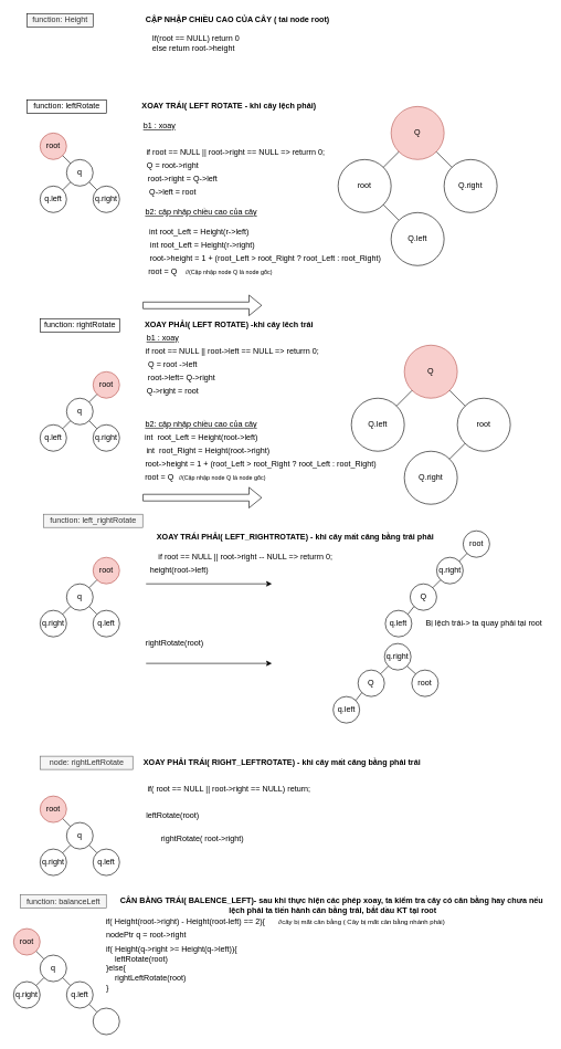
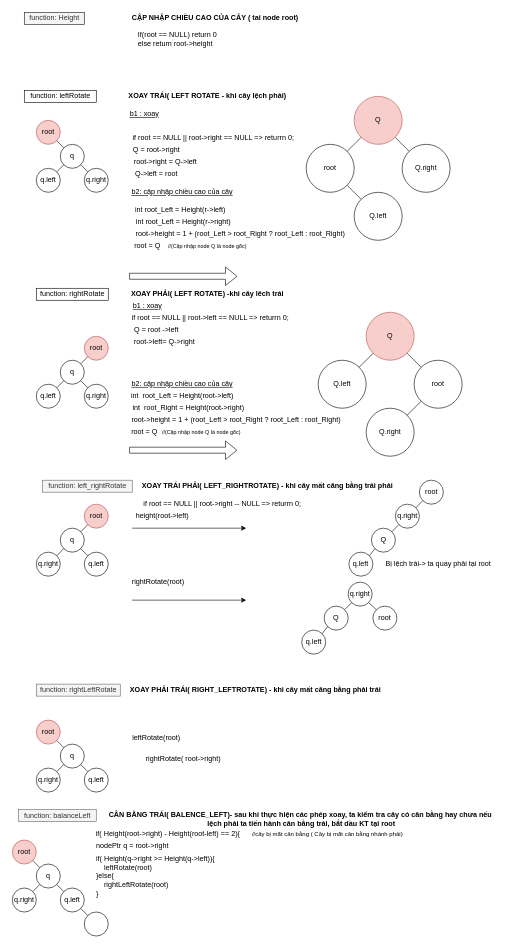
- <mxCell id="19" value="Q-&amp;gt;right = root" style="text;html=1;align=center;verticalAlign=middle;resizable=0;points=[];autosize=1;strokeColor=none;" parent="1" vertex="1"><mxGeometry x="215" y="580" width="90" height="20" as="geometry" /></mxCell>
- <mxCell id="61" value="function: left_rightRotate" style="text;html=1;align=center;verticalAlign=middle;resizable=0;points=[];autosize=1;fontSize=12;fillColor=#f5f5f5;strokeColor=#666666;fontColor=#333333;" parent="1" vertex="1"><mxGeometry x="65" y="775" width="150" height="20" as="geometry" /></mxCell>
+ <mxCell id="61" value="function: left_rightRotate" style="text;html=1;align=center;verticalAlign=middle;resizable=0;points=[];autosize=1;fontSize=12;fillColor=#f5f5f5;strokeColor=#666666;fontColor=#333333;" parent="1" vertex="1"><mxGeometry x="70" y="800" width="150" height="20" as="geometry" /></mxCell>
- <mxCell id="91" value="node: rightLeftRotate" style="text;html=1;align=center;verticalAlign=middle;resizable=0;points=[];autosize=1;fillColor=#f5f5f5;strokeColor=#666666;fontColor=#333333;" vertex="1" parent="1"><mxGeometry x="60" y="1140" width="140" height="20" as="geometry" /></mxCell>
+ <mxCell id="91" value="function: rightLeftRotate" style="text;html=1;align=center;verticalAlign=middle;resizable=0;points=[];autosize=1;fillColor=#f5f5f5;strokeColor=#666666;fontColor=#333333;" vertex="1" parent="1"><mxGeometry x="60" y="1140" width="140" height="20" as="geometry" /></mxCell>
- <mxCell id="100" value="if( root == NULL || root-&amp;gt;right == NULL) return;" style="text;html=1;align=center;verticalAlign=middle;resizable=0;points=[];autosize=1;strokeColor=none;" vertex="1" parent="1"><mxGeometry x="215" y="1180" width="260" height="20" as="geometry" /></mxCell>
